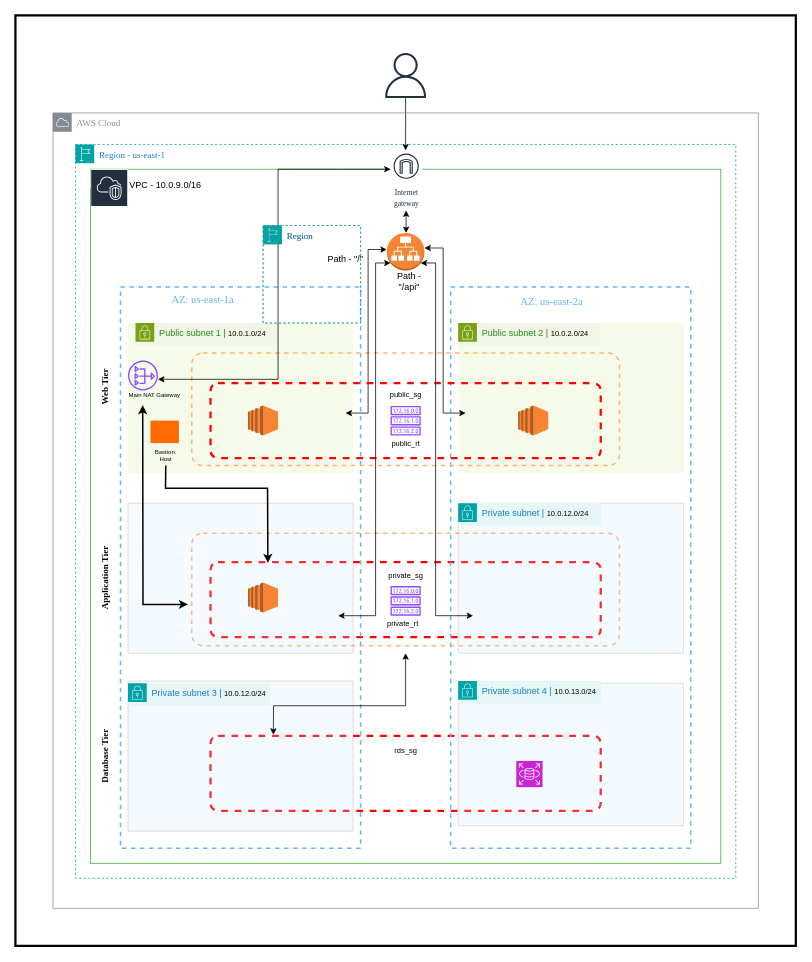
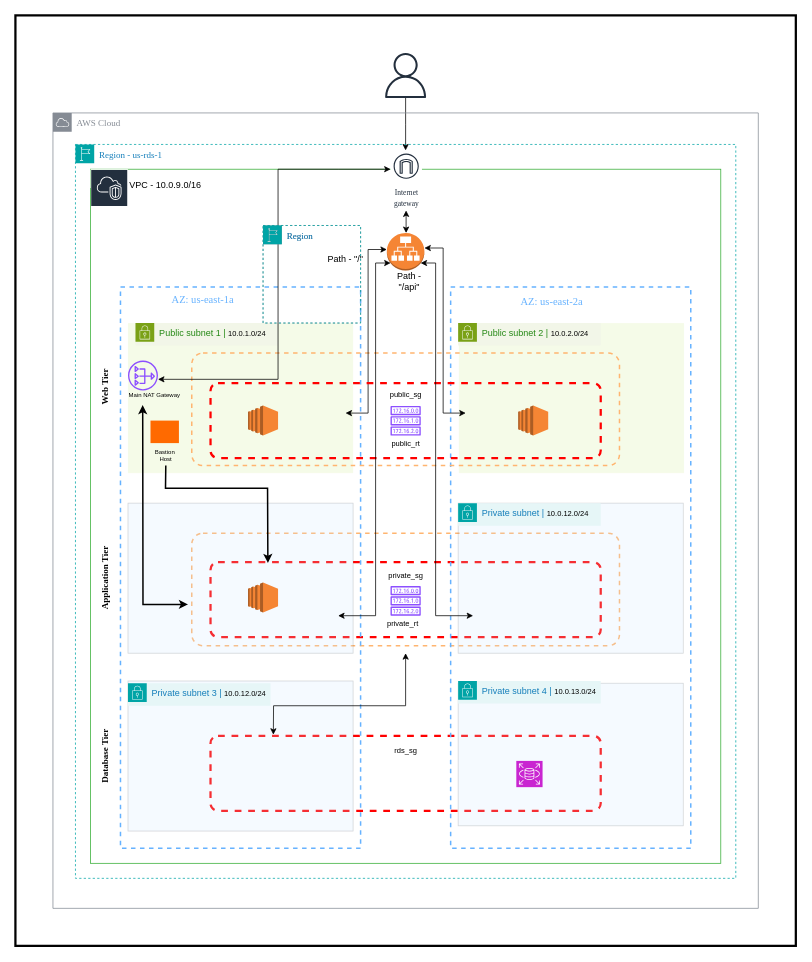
- <mxCell id="56" value="Region - us-east-1&amp;nbsp;&amp;nbsp;" style="points=[[0,0],[0.25,0],[0.5,0],[0.75,0],[1,0],[1,0.25],[1,0.5],[1,0.75],[1,1],[0.75,1],[0.5,1],[0.25,1],[0,1],[0,0.75],[0,0.5],[0,0.25]];outlineConnect=0;gradientColor=none;html=1;whiteSpace=wrap;fontSize=12;fontStyle=0;container=1;pointerEvents=0;collapsible=0;recursiveResize=0;shape=mxgraph.aws4.group;grIcon=mxgraph.aws4.group_region;strokeColor=#00A4A6;fillColor=none;verticalAlign=top;align=left;spacingLeft=30;fontColor=#147EBA;dashed=1;rounded=0;fontFamily=Comic Sans MS;" vertex="1" parent="1"><mxGeometry y="192" width="880" height="978" as="geometry" x="100" /></mxCell>
+ <mxCell id="56" value="Region - us-rds-1&amp;nbsp;&amp;nbsp;" style="points=[[0,0],[0.25,0],[0.5,0],[0.75,0],[1,0],[1,0.25],[1,0.5],[1,0.75],[1,1],[0.75,1],[0.5,1],[0.25,1],[0,1],[0,0.75],[0,0.5],[0,0.25]];outlineConnect=0;gradientColor=none;html=1;whiteSpace=wrap;fontSize=12;fontStyle=0;container=1;pointerEvents=0;collapsible=0;recursiveResize=0;shape=mxgraph.aws4.group;grIcon=mxgraph.aws4.group_region;strokeColor=#00A4A6;fillColor=none;verticalAlign=top;align=left;spacingLeft=30;fontColor=#147EBA;dashed=1;rounded=0;fontFamily=Comic Sans MS;" vertex="1" parent="1"><mxGeometry y="192" width="880" height="978" as="geometry" x="100" /></mxCell>
